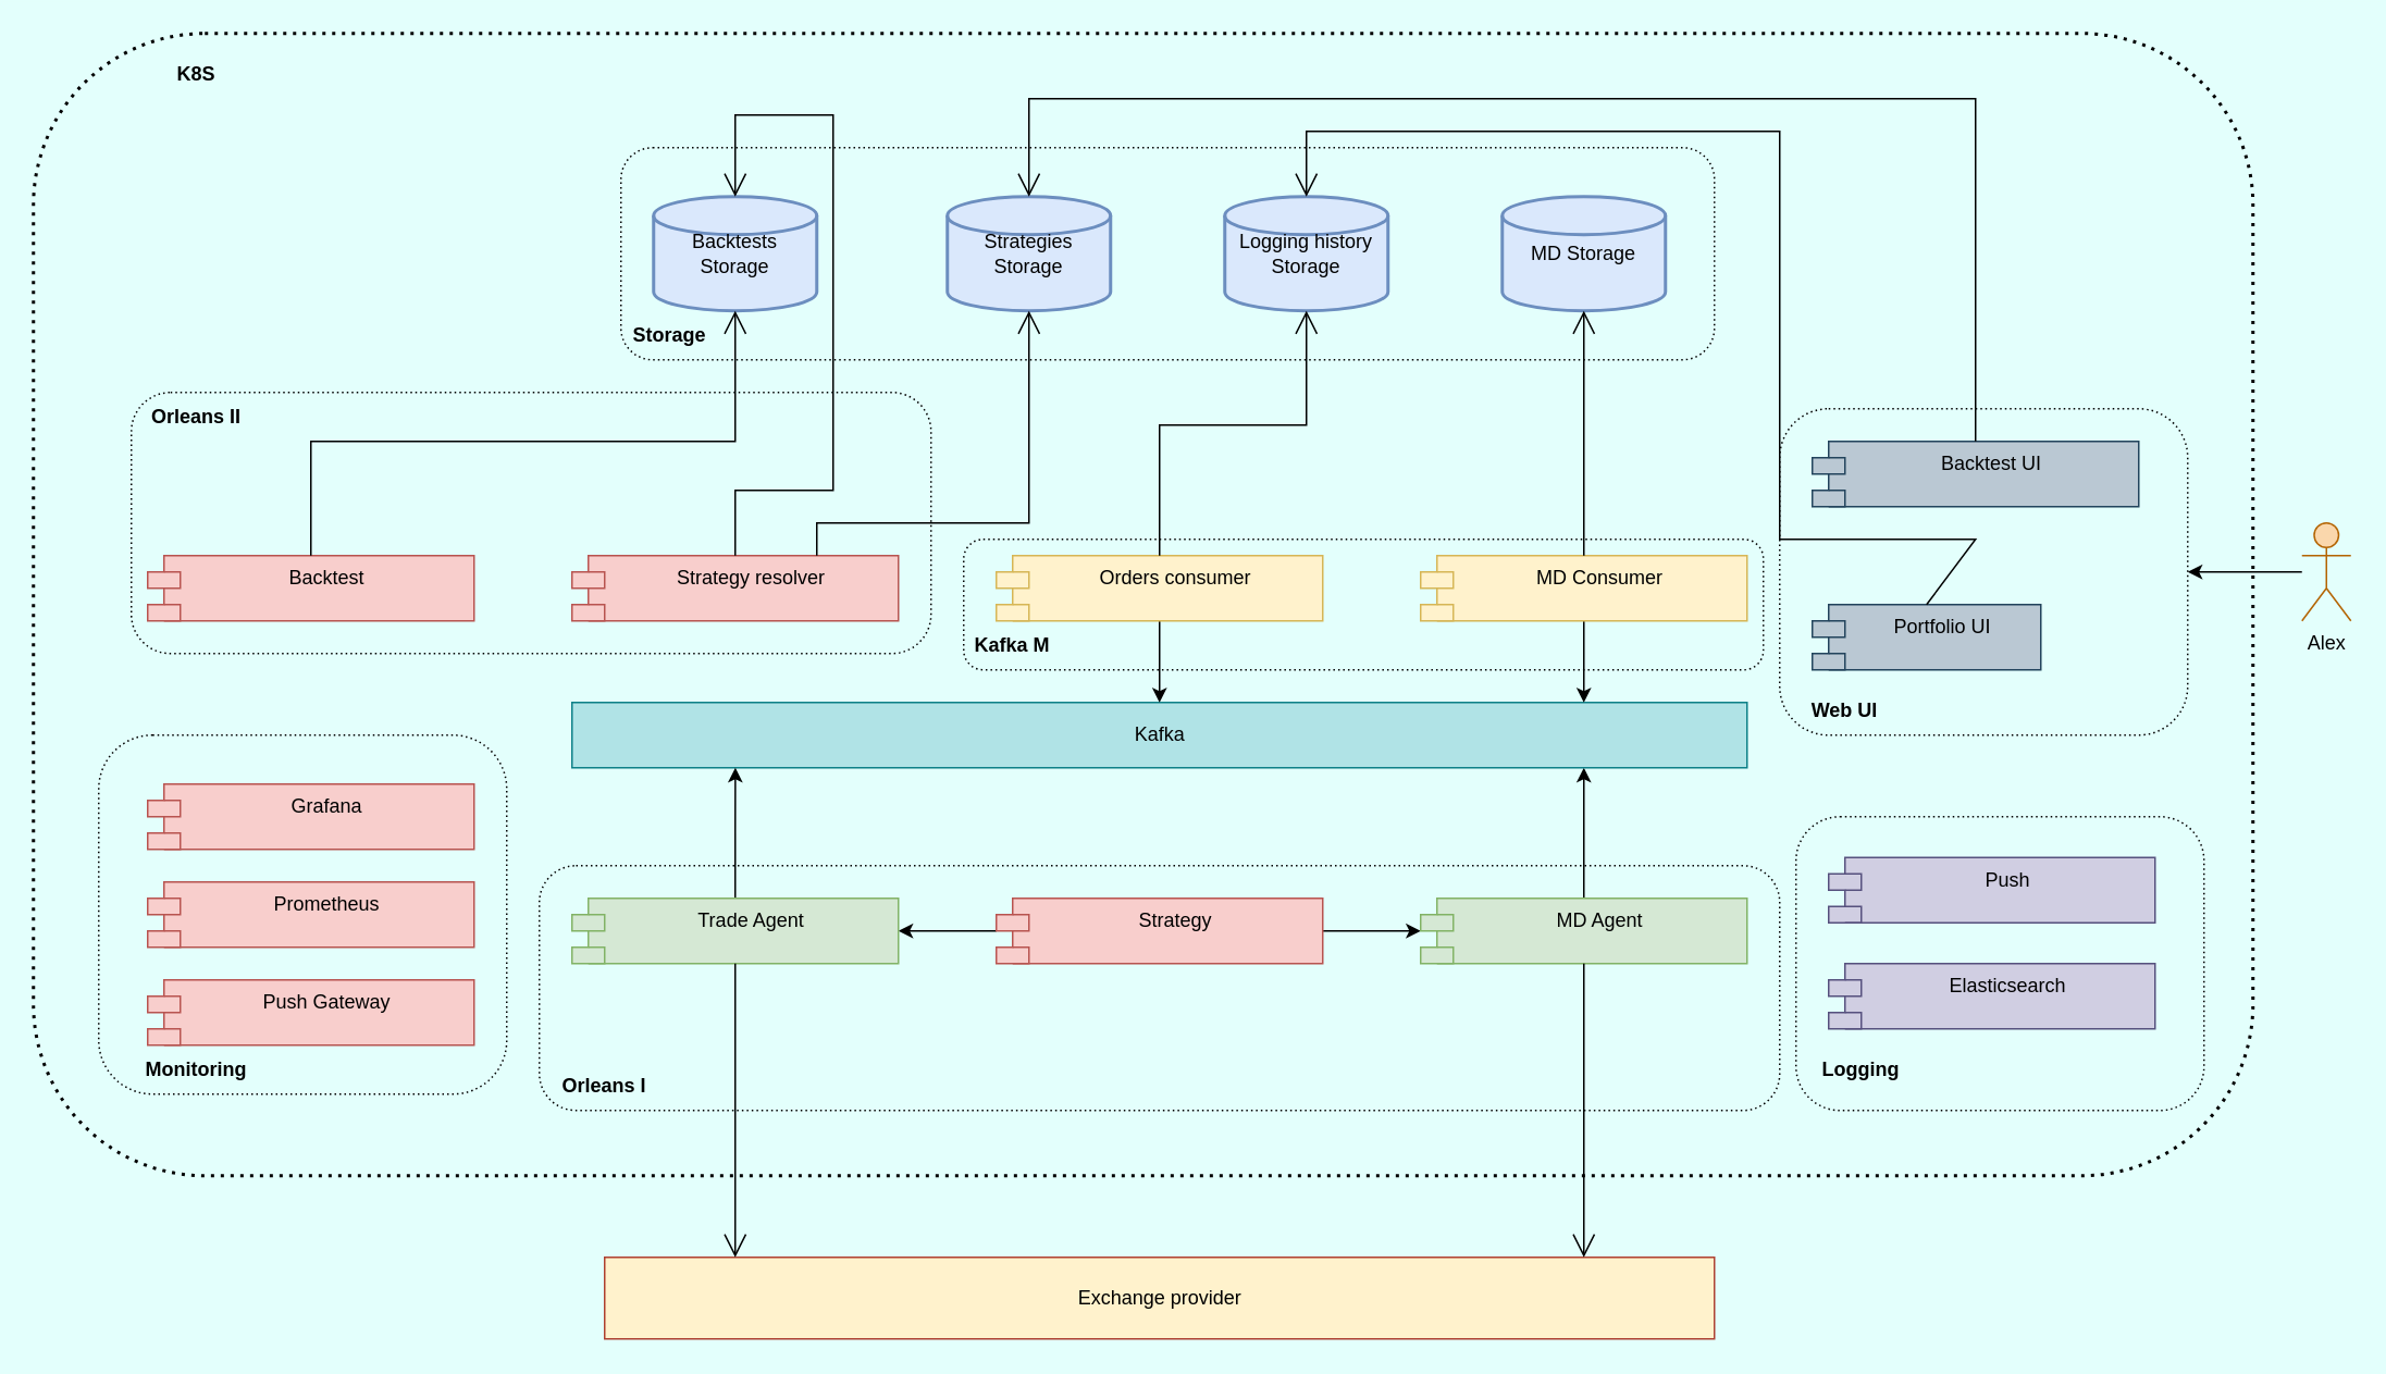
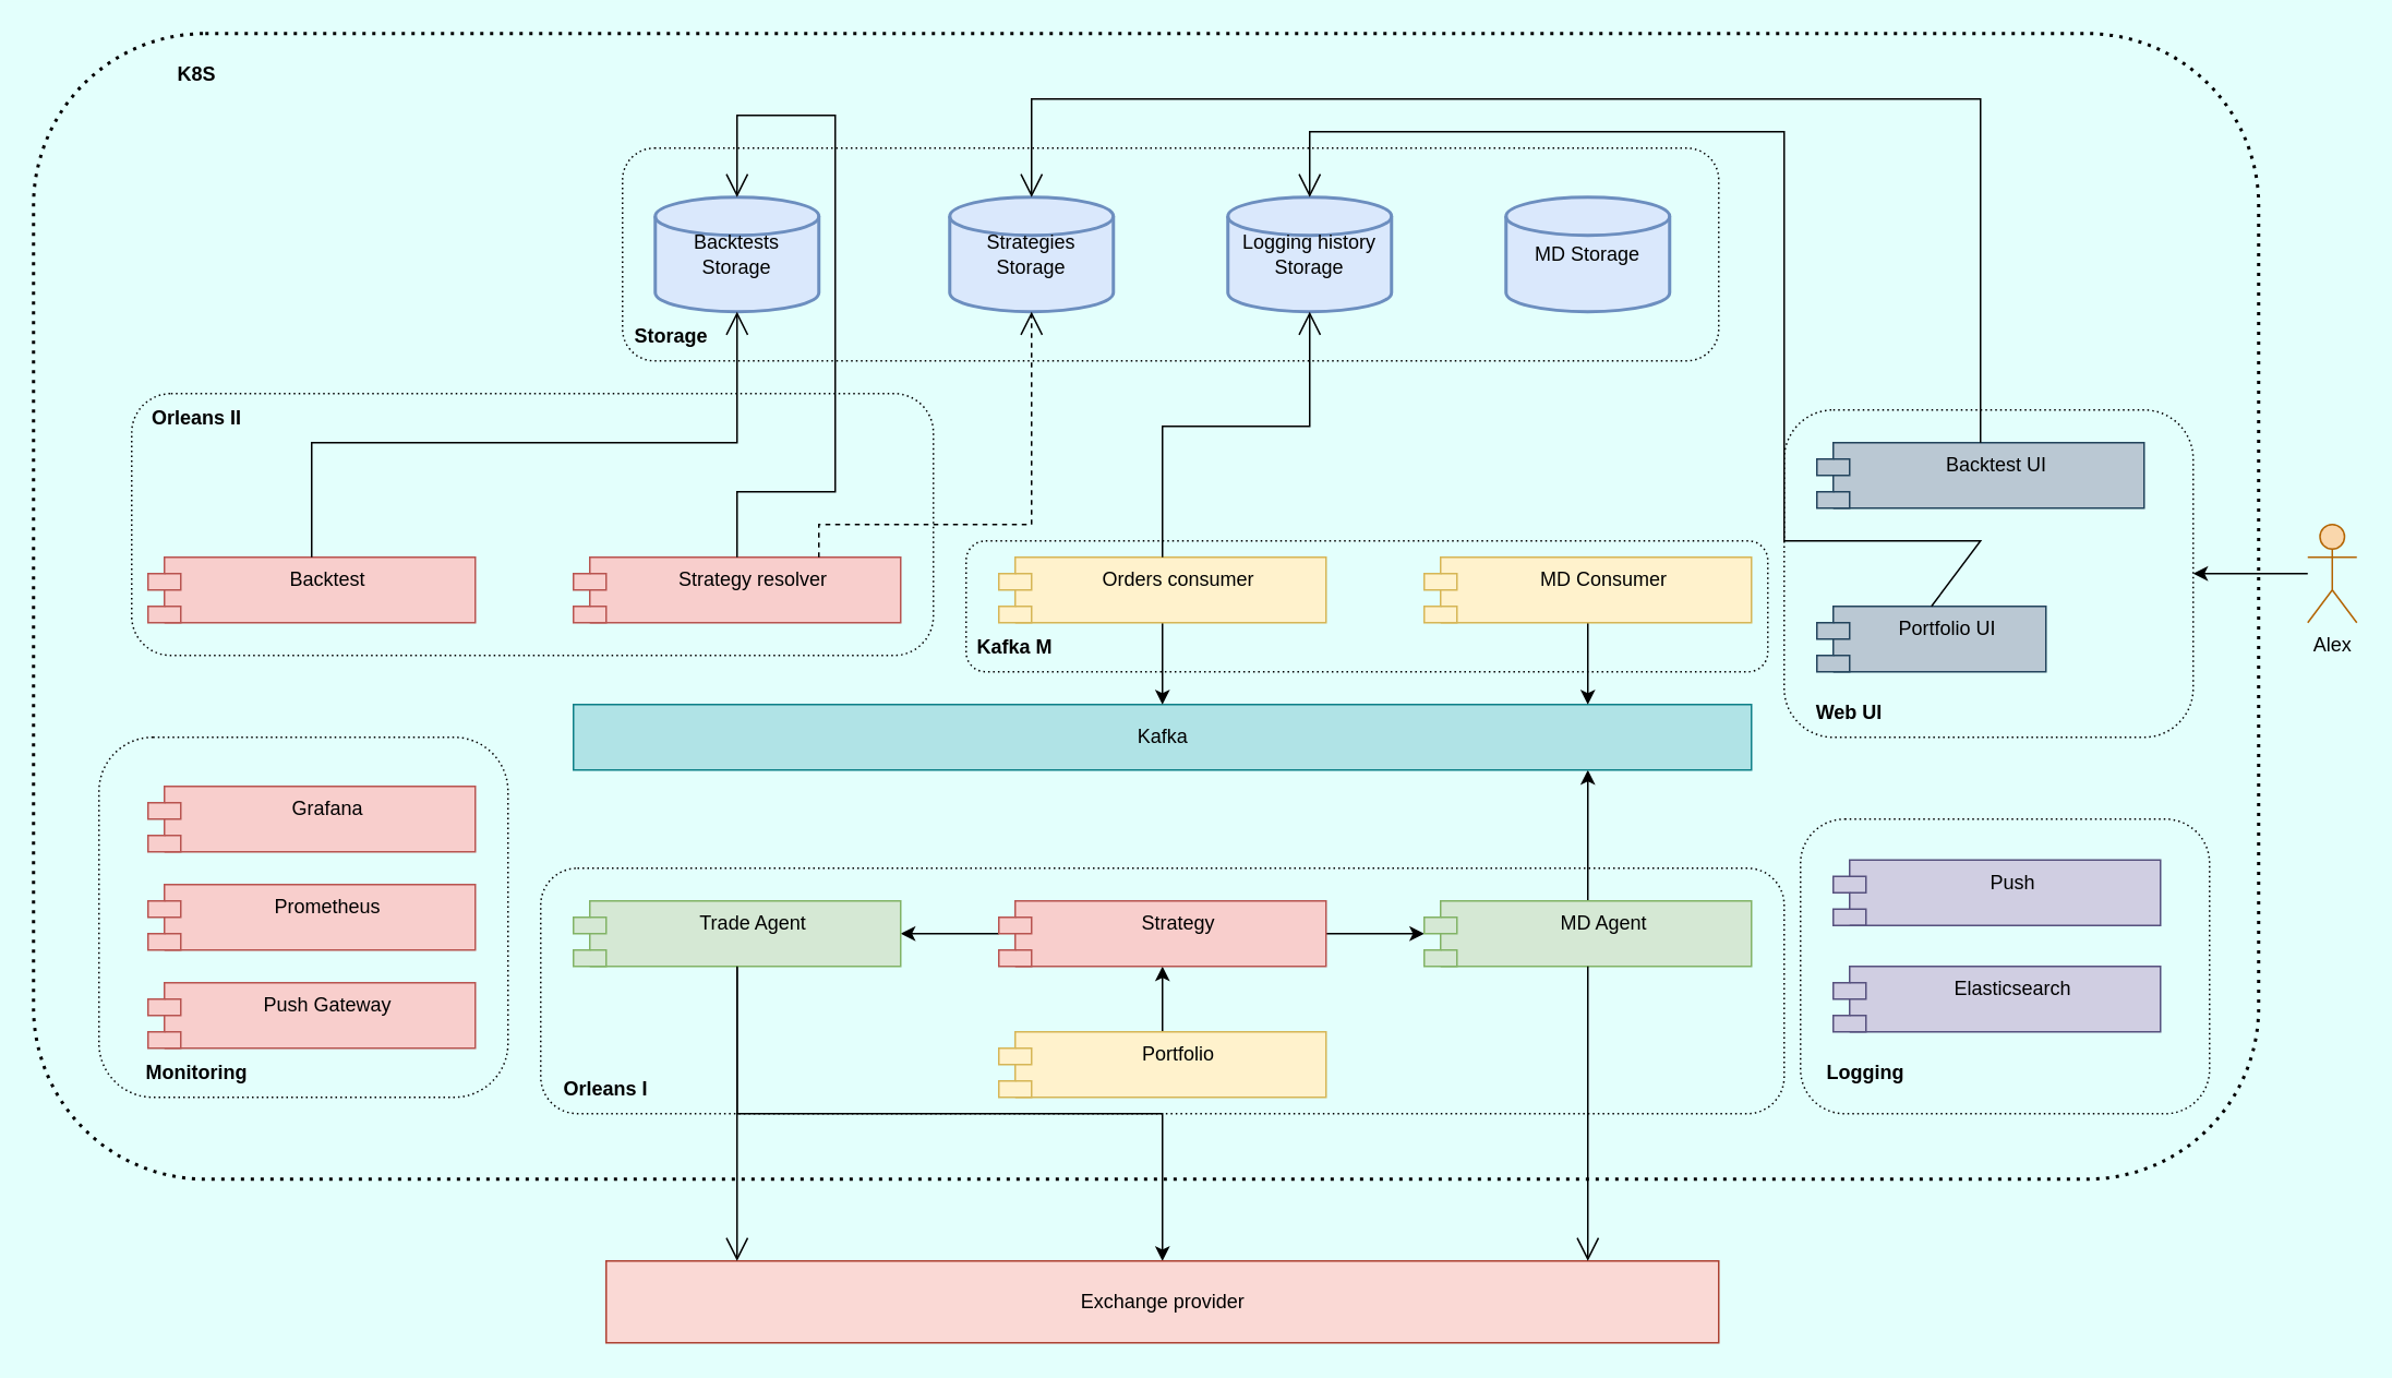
- <mxCell id="27" value="" style="endArrow=open;endFill=1;endSize=12;html=1;rounded=0;exitX=0.5;exitY=0;exitDx=0;exitDy=0;entryX=0.5;entryY=1;entryDx=0;entryDy=0;entryPerimeter=0;" parent="1" source="20" target="13" edge="1"><mxGeometry width="160" relative="1" as="geometry"><mxPoint x="1050" as="sourcePoint" y="270" /><mxPoint x="1210" as="targetPoint" y="270" /><Array as="points"><mxPoint x="970" y="290" /></Array></mxGeometry></mxCell>
- <mxCell id="34" value="" style="endArrow=open;endFill=1;endSize=12;html=1;rounded=0;exitX=0.75;exitY=0;exitDx=0;exitDy=0;entryX=0.5;entryY=1;entryDx=0;entryDy=0;entryPerimeter=0;" parent="1" source="32" target="17" edge="1"><mxGeometry width="160" relative="1" as="geometry"><mxPoint x="570" y="320" as="sourcePoint" /><mxPoint x="730" y="320" as="targetPoint" /><Array as="points"><mxPoint x="500" y="320" /><mxPoint x="630" y="320" /></Array></mxGeometry></mxCell>
+ <mxCell id="34" value="" style="endArrow=open;endFill=1;endSize=12;html=1;rounded=0;exitX=0.75;exitY=0;exitDx=0;exitDy=0;entryX=0.5;entryY=1;entryDx=0;entryDy=0;entryPerimeter=0;dashed=1;" parent="1" source="32" target="17" edge="1"><mxGeometry width="160" relative="1" as="geometry"><mxPoint x="570" y="320" as="sourcePoint" /><mxPoint x="730" y="320" as="targetPoint" /><Array as="points"><mxPoint x="500" y="320" /><mxPoint x="630" y="320" /></Array></mxGeometry></mxCell>
- <mxCell id="15" value="" style="edgeStyle=orthogonalEdgeStyle;rounded=0;orthogonalLoop=1;jettySize=auto;html=1;entryX=0.139;entryY=1;entryDx=0;entryDy=0;entryPerimeter=0;" parent="1" source="16" target="14" edge="1"><mxGeometry relative="1" as="geometry" /></mxCell>
+ <mxCell id="15" value="" style="edgeStyle=orthogonalEdgeStyle;rounded=0;orthogonalLoop=1;jettySize=auto;html=1;" parent="1" source="16" target="44" edge="1"><mxGeometry relative="1" as="geometry" /></mxCell>
+ <mxCell id="6" value="" style="edgeStyle=orthogonalEdgeStyle;rounded=0;orthogonalLoop=1;jettySize=auto;html=1;" parent="1" source="7" target="10" edge="1"><mxGeometry relative="1" as="geometry" /></mxCell>
+ <mxCell id="7" value="Portfolio" style="shape=module;align=left;spacingLeft=20;align=center;verticalAlign=top;fillColor=#fff2cc;strokeColor=#d6b656;" parent="1" vertex="1"><mxGeometry x="610" y="630" width="200" height="40" as="geometry" /></mxCell>
- <mxCell id="44" value="Exchange provider" style="html=1;fillColor=#fff2cc;strokeColor=#ae4132;" parent="1" vertex="1"><mxGeometry x="370" y="770" width="680" height="50" as="geometry" /></mxCell>
+ <mxCell id="44" value="Exchange provider" style="html=1;fillColor=#fad9d5;strokeColor=#ae4132;" parent="1" vertex="1"><mxGeometry x="370" y="770" width="680" height="50" as="geometry" /></mxCell>
